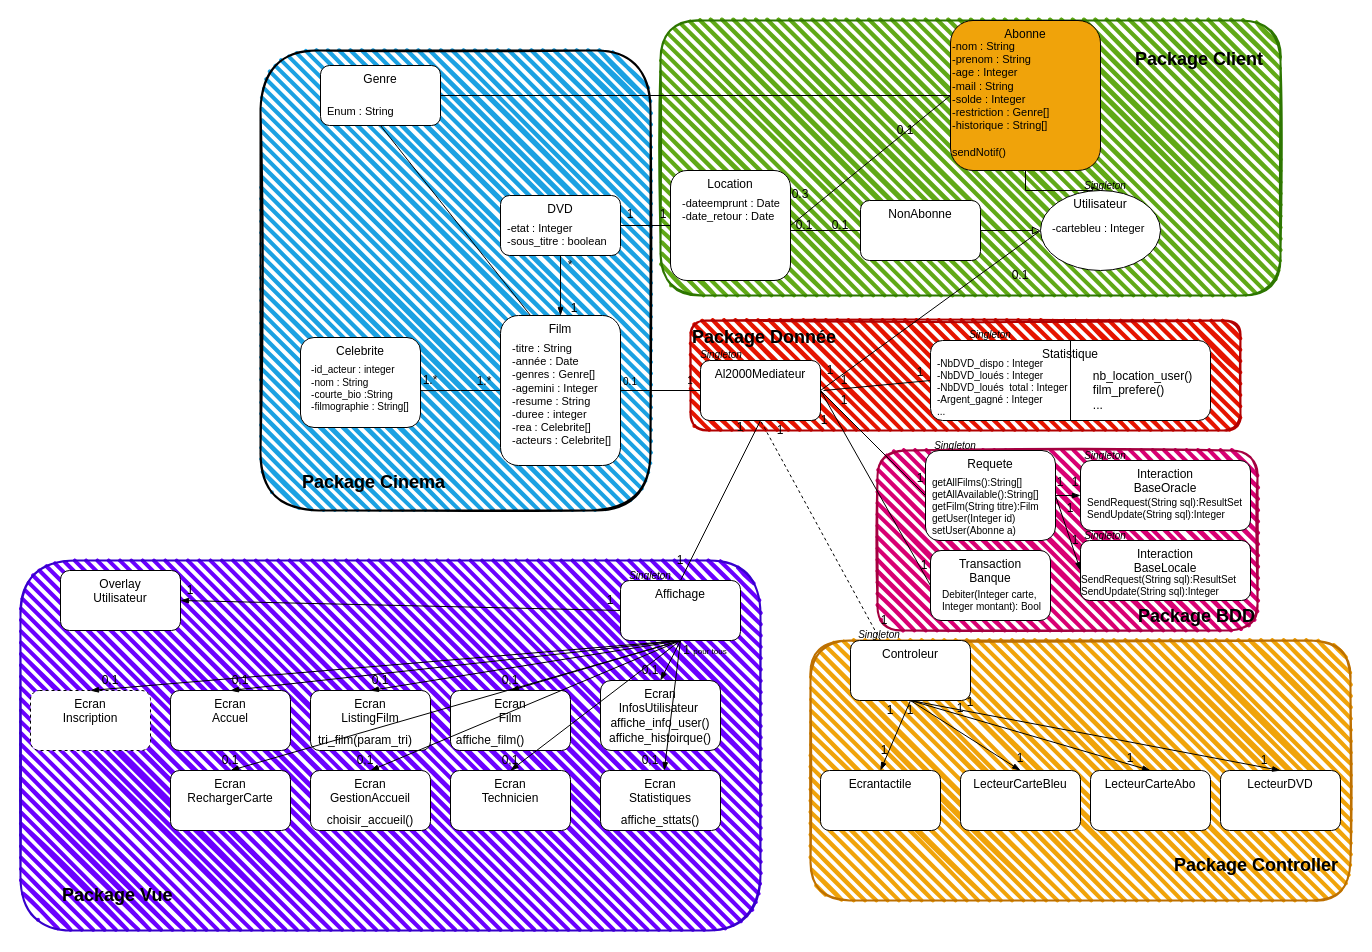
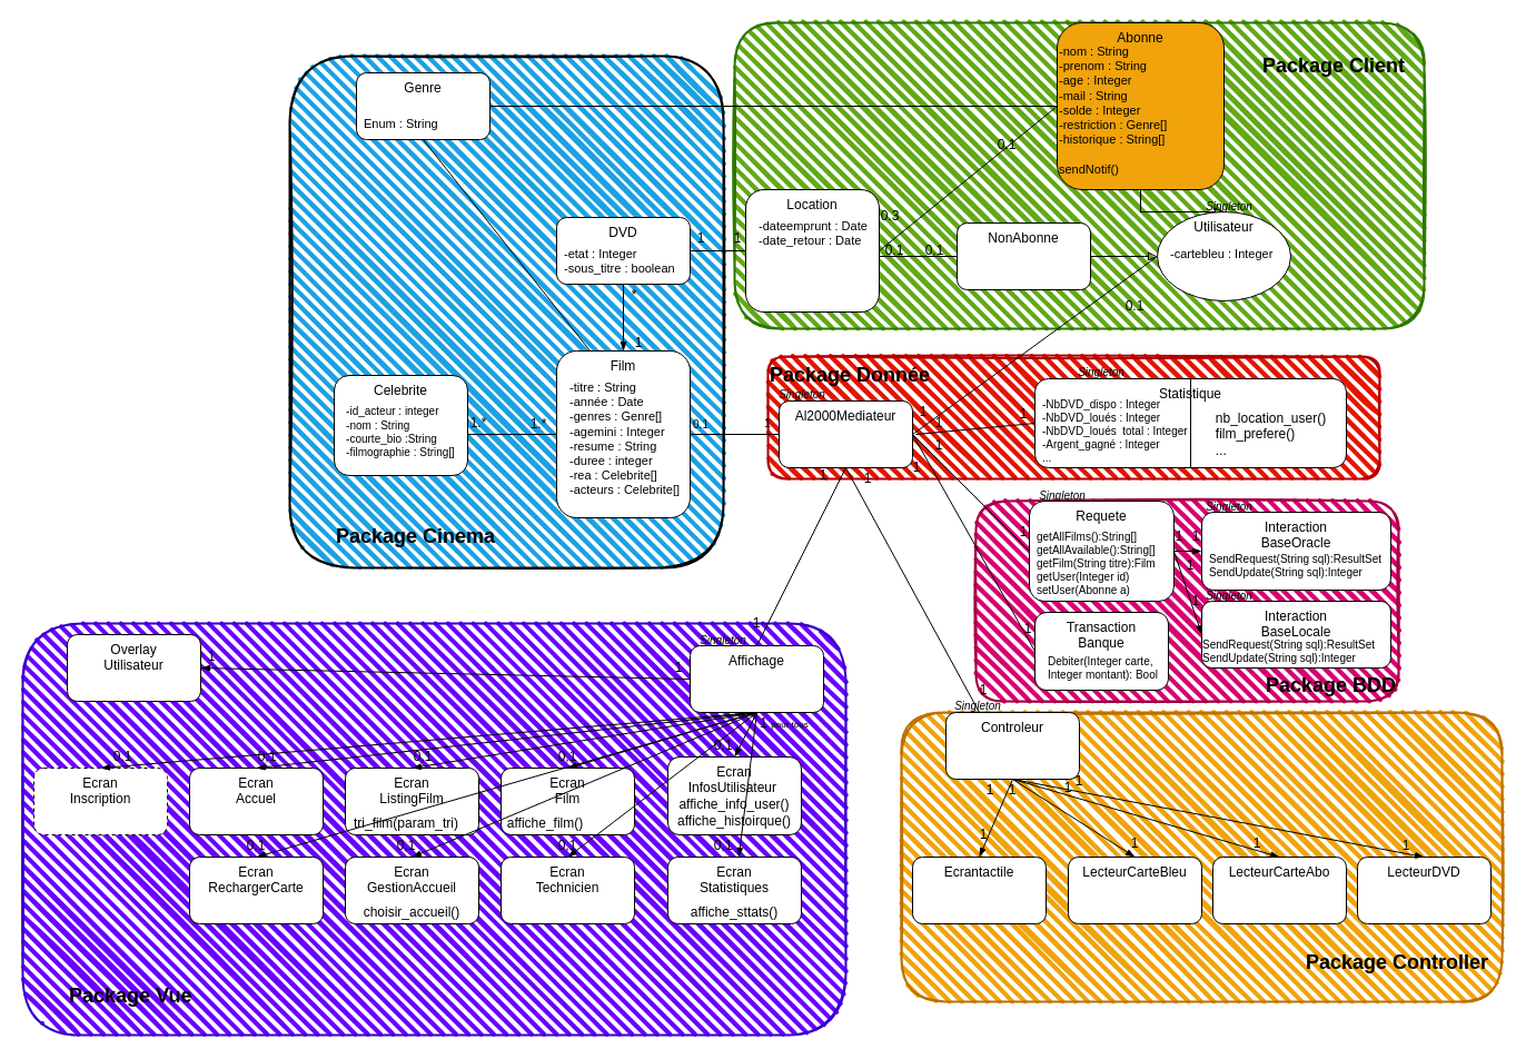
- <mxCell id="19" value="" style="endArrow=none;html=1;entryX=0.5;entryY=1;entryDx=0;entryDy=0;exitX=0.25;exitY=0;exitDx=0;exitDy=0;dashed=1;" parent="1" source="17" target="11" edge="1"><mxGeometry width="50" height="50" relative="1" as="geometry"><mxPoint x="770" y="470" as="sourcePoint" /><mxPoint x="820" y="420" as="targetPoint" /></mxGeometry></mxCell>
+ <mxCell id="19" value="" style="endArrow=none;html=1;entryX=0.5;entryY=1;entryDx=0;entryDy=0;exitX=0.25;exitY=0;exitDx=0;exitDy=0;" parent="1" source="17" target="11" edge="1"><mxGeometry width="50" height="50" relative="1" as="geometry"><mxPoint x="770" y="470" as="sourcePoint" /><mxPoint x="820" y="420" as="targetPoint" /></mxGeometry></mxCell>
